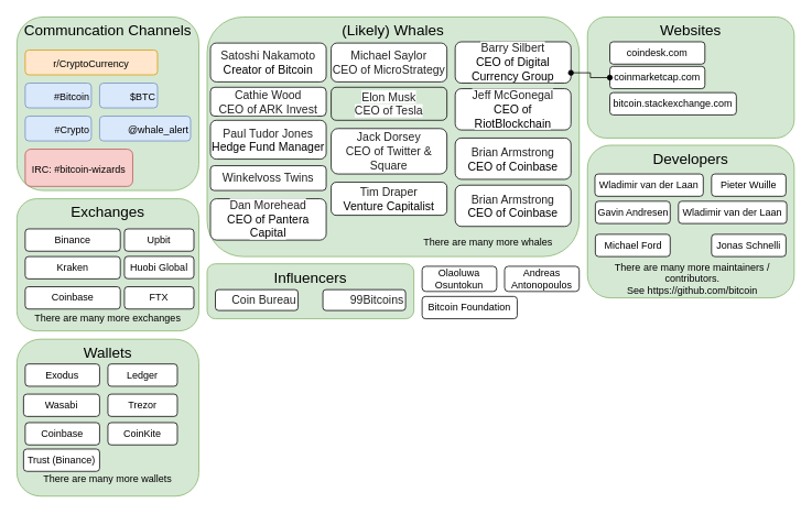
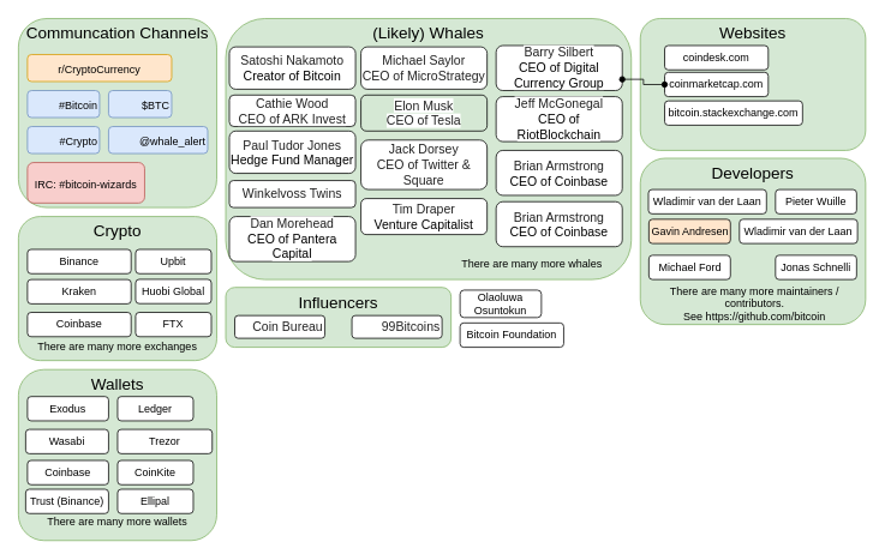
- <mxCell id="44" value="Gavin Andresen" style="rounded=1;whiteSpace=wrap;html=1;fontSize=12;align=center;" vertex="1" parent="1"><mxGeometry x="719.5" y="243" width="90.5" height="27" as="geometry" /></mxCell>
+ <mxCell id="44" value="Gavin Andresen" style="rounded=1;whiteSpace=wrap;html=1;fontSize=12;align=center;fillColor=#ffe6cc;" vertex="1" parent="1"><mxGeometry x="719.5" y="243" width="90.5" height="27" as="geometry" /></mxCell>
- <mxCell id="24" value="Exchanges" style="rounded=1;whiteSpace=wrap;html=1;fontSize=18;align=center;verticalAlign=top;fillColor=#d5e8d4;strokeColor=#82b366;" vertex="1" parent="1"><mxGeometry x="20" y="240" width="220" height="160" as="geometry" /></mxCell>
+ <mxCell id="24" value="Crypto" style="rounded=1;whiteSpace=wrap;html=1;fontSize=18;align=center;verticalAlign=top;fillColor=#d5e8d4;strokeColor=#82b366;" vertex="1" parent="1"><mxGeometry x="20" y="240" width="220" height="160" as="geometry" /></mxCell>
- <mxCell id="66" value="Andreas Antonopoulos" style="rounded=1;whiteSpace=wrap;html=1;fontSize=12;align=center;" vertex="1" parent="1"><mxGeometry x="609.75" y="321.75" width="90.25" height="30.5" as="geometry" /></mxCell>
- <mxCell id="59" value="Trezor" style="rounded=1;whiteSpace=wrap;html=1;fontSize=12;align=center;" vertex="1" parent="1"><mxGeometry x="130" y="476.5" width="84" height="27" as="geometry" /></mxCell>
+ <mxCell id="59" value="Trezor" style="rounded=1;whiteSpace=wrap;html=1;fontSize=12;align=center;" vertex="1" parent="1"><mxGeometry x="130" y="476.5" width="105" height="27" as="geometry" /></mxCell>
+ <mxCell id="62" value="Ellipal" style="rounded=1;whiteSpace=wrap;html=1;fontSize=12;align=center;" vertex="1" parent="1"><mxGeometry x="130" y="543" width="84" height="27" as="geometry" /></mxCell>
